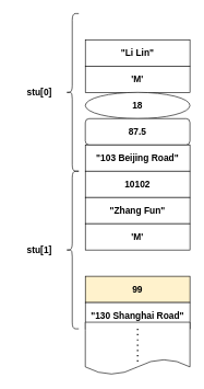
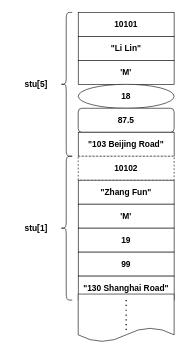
+ <mxCell id="3" value="&lt;span style=&quot;font-size: 14px&quot;&gt;&lt;b&gt;10101&lt;/b&gt;&lt;/span&gt;" style="rounded=0;whiteSpace=wrap;html=1;" vertex="1" parent="1"><mxGeometry x="130" y="20" width="160" height="40" as="geometry" /></mxCell>
- <mxCell id="2" value="&lt;span style=&quot;font-size: 14px&quot;&gt;&lt;b&gt;stu[0]&lt;/b&gt;&lt;/span&gt;" style="text;html=1;strokeColor=none;fillColor=none;align=center;verticalAlign=middle;whiteSpace=wrap;rounded=0;" vertex="1" parent="1"><mxGeometry x="20" y="120" width="80" height="40" as="geometry" /></mxCell>
+ <mxCell id="2" value="&lt;span style=&quot;font-size: 14px&quot;&gt;&lt;b&gt;stu[5]&lt;/b&gt;&lt;/span&gt;" style="text;html=1;strokeColor=none;fillColor=none;align=center;verticalAlign=middle;whiteSpace=wrap;rounded=0;" vertex="1" parent="1"><mxGeometry x="20" y="120" width="80" height="40" as="geometry" /></mxCell>
- <mxCell id="11" value="&lt;span style=&quot;font-size: 14px&quot;&gt;&lt;b&gt;10102&lt;/b&gt;&lt;/span&gt;" style="rounded=0;whiteSpace=wrap;html=1;" vertex="1" parent="1"><mxGeometry x="130" y="260" width="160" height="40" as="geometry" /></mxCell>
+ <mxCell id="11" value="&lt;span style=&quot;font-size: 14px&quot;&gt;&lt;b&gt;10102&lt;/b&gt;&lt;/span&gt;" style="rounded=0;whiteSpace=wrap;html=1;dashed=1;" vertex="1" parent="1"><mxGeometry x="130" y="260" width="160" height="40" as="geometry" /></mxCell>
+ <mxCell id="14" value="&lt;span style=&quot;font-size: 14px&quot;&gt;&lt;b&gt;19&lt;/b&gt;&lt;/span&gt;" style="rounded=0;whiteSpace=wrap;html=1;" vertex="1" parent="1"><mxGeometry x="130" y="380" width="160" height="40" as="geometry" /></mxCell>
- <mxCell id="15" value="&lt;span style=&quot;font-size: 14px&quot;&gt;&lt;b&gt;99&lt;/b&gt;&lt;/span&gt;" style="rounded=0;whiteSpace=wrap;html=1;fillColor=#fff2cc;" vertex="1" parent="1"><mxGeometry x="130" y="420" width="160" height="40" as="geometry" /></mxCell>
+ <mxCell id="15" value="&lt;span style=&quot;font-size: 14px&quot;&gt;&lt;b&gt;99&lt;/b&gt;&lt;/span&gt;" style="rounded=0;whiteSpace=wrap;html=1;" vertex="1" parent="1"><mxGeometry x="130" y="420" width="160" height="40" as="geometry" /></mxCell>
